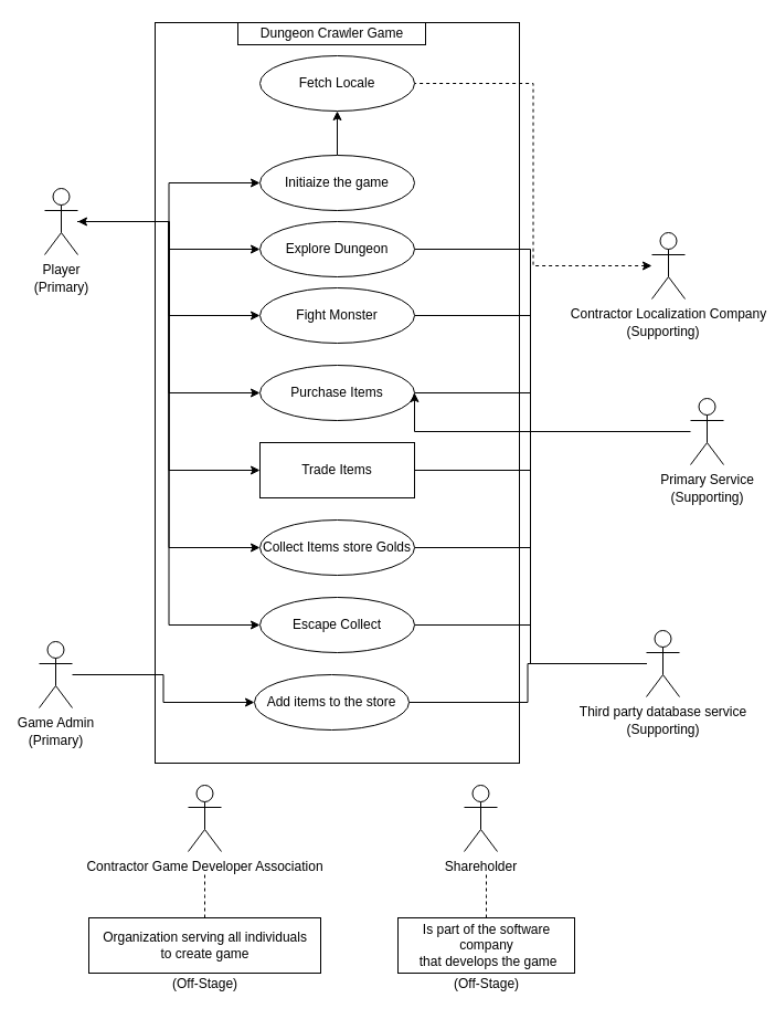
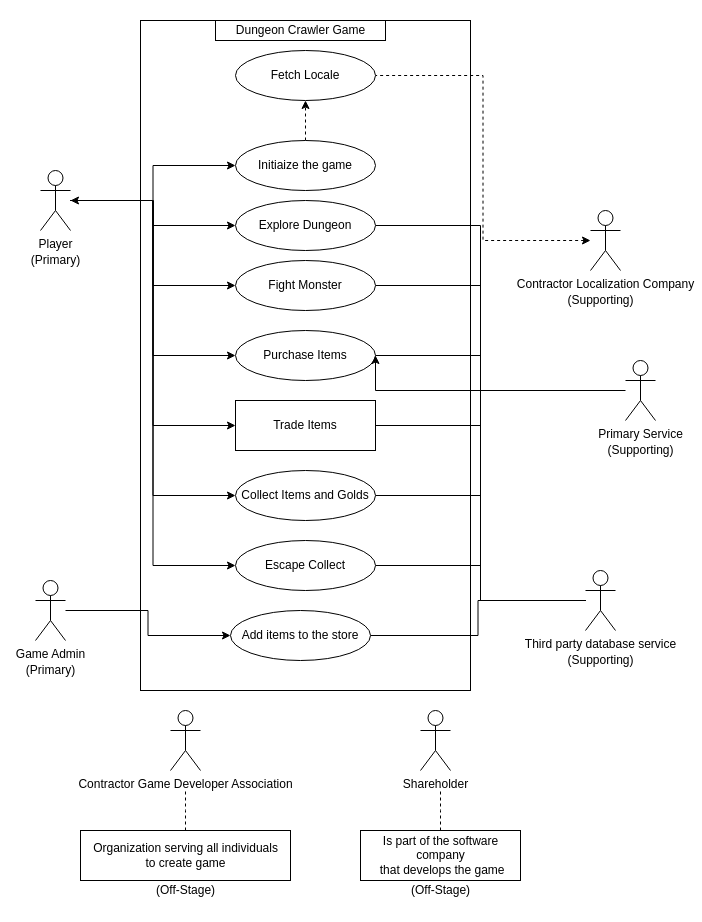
- <mxCell id="46" style="edgeStyle=orthogonalEdgeStyle;rounded=0;orthogonalLoop=1;jettySize=auto;html=1;entryX=0.5;entryY=1;entryDx=0;entryDy=0;startArrow=none;startFill=0;endArrow=classic;endFill=1;" edge="1" parent="1" source="47" target="45"><mxGeometry relative="1" as="geometry" /></mxCell>
+ <mxCell id="46" style="edgeStyle=orthogonalEdgeStyle;rounded=0;orthogonalLoop=1;jettySize=auto;html=1;entryX=0.5;entryY=1;entryDx=0;entryDy=0;startArrow=none;startFill=0;endArrow=classic;endFill=1;dashed=1;" edge="1" parent="1" source="47" target="45"><mxGeometry relative="1" as="geometry" /></mxCell>
- <mxCell id="31" value="Collect Items store Golds" style="ellipse;whiteSpace=wrap;html=1;" vertex="1" parent="1"><mxGeometry x="235" y="470" width="140" height="50" as="geometry" /></mxCell>
+ <mxCell id="31" value="Collect Items and Golds" style="ellipse;whiteSpace=wrap;html=1;" vertex="1" parent="1"><mxGeometry x="235" y="470" width="140" height="50" as="geometry" /></mxCell>
